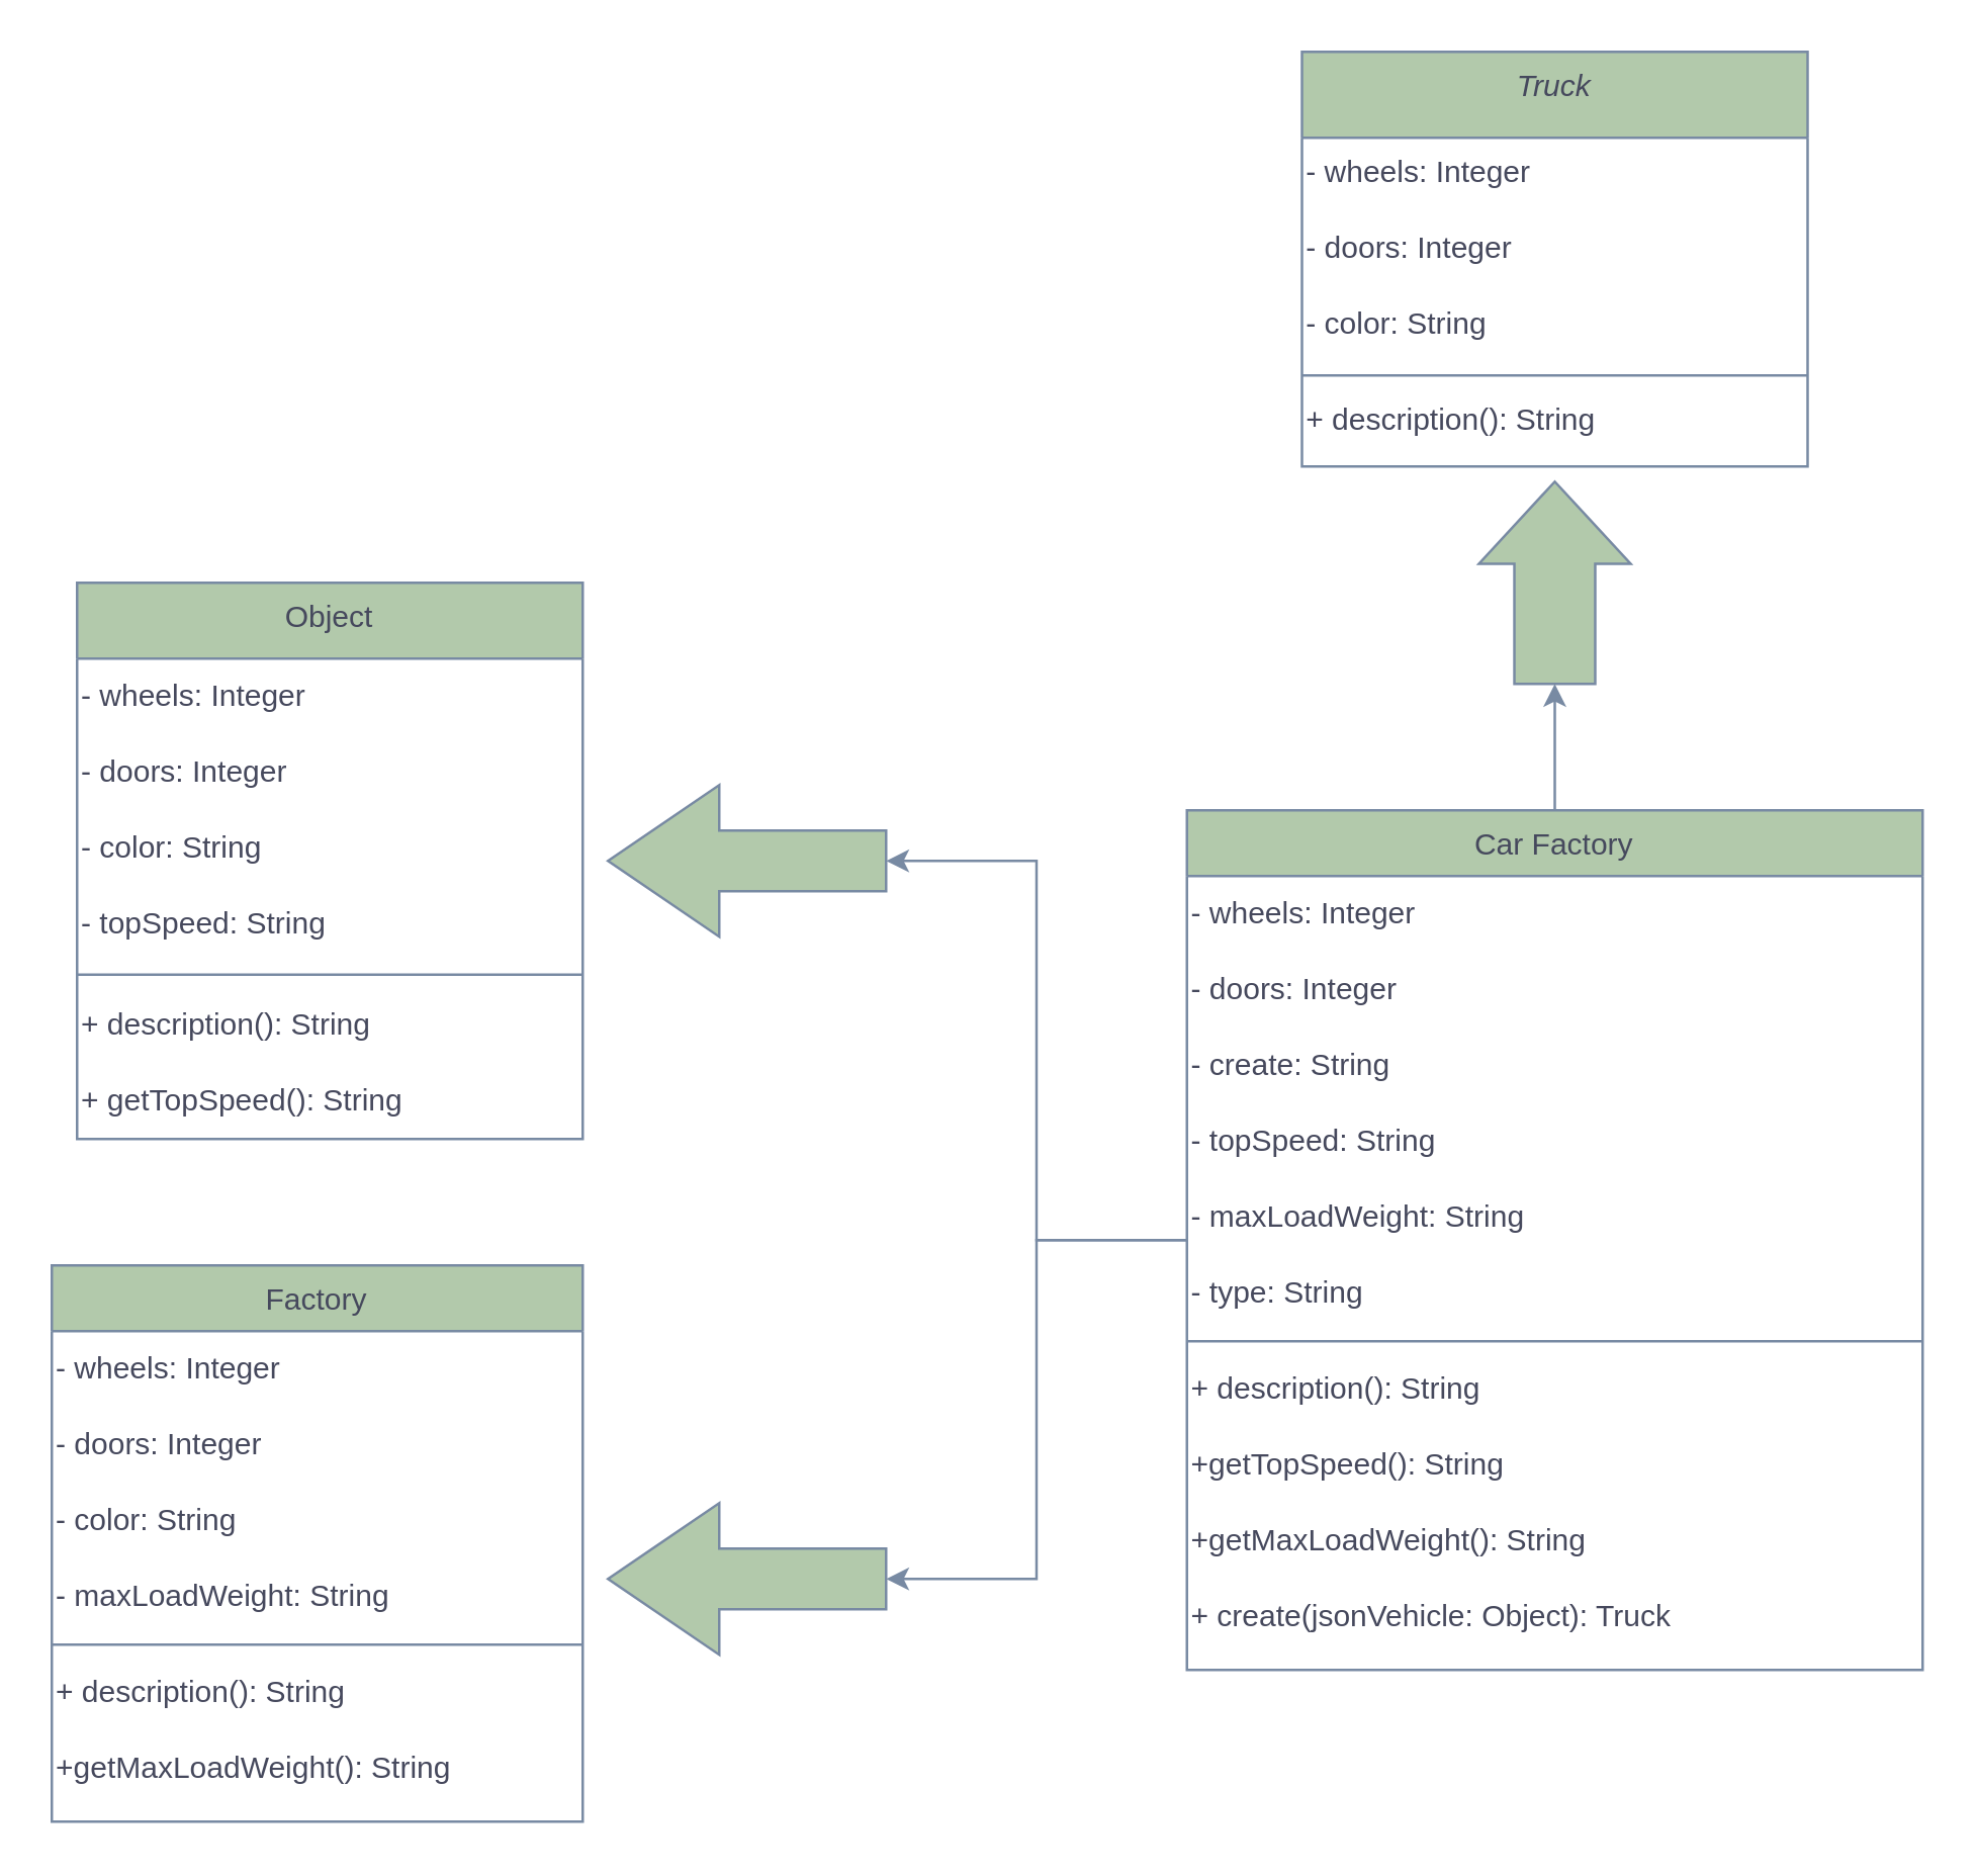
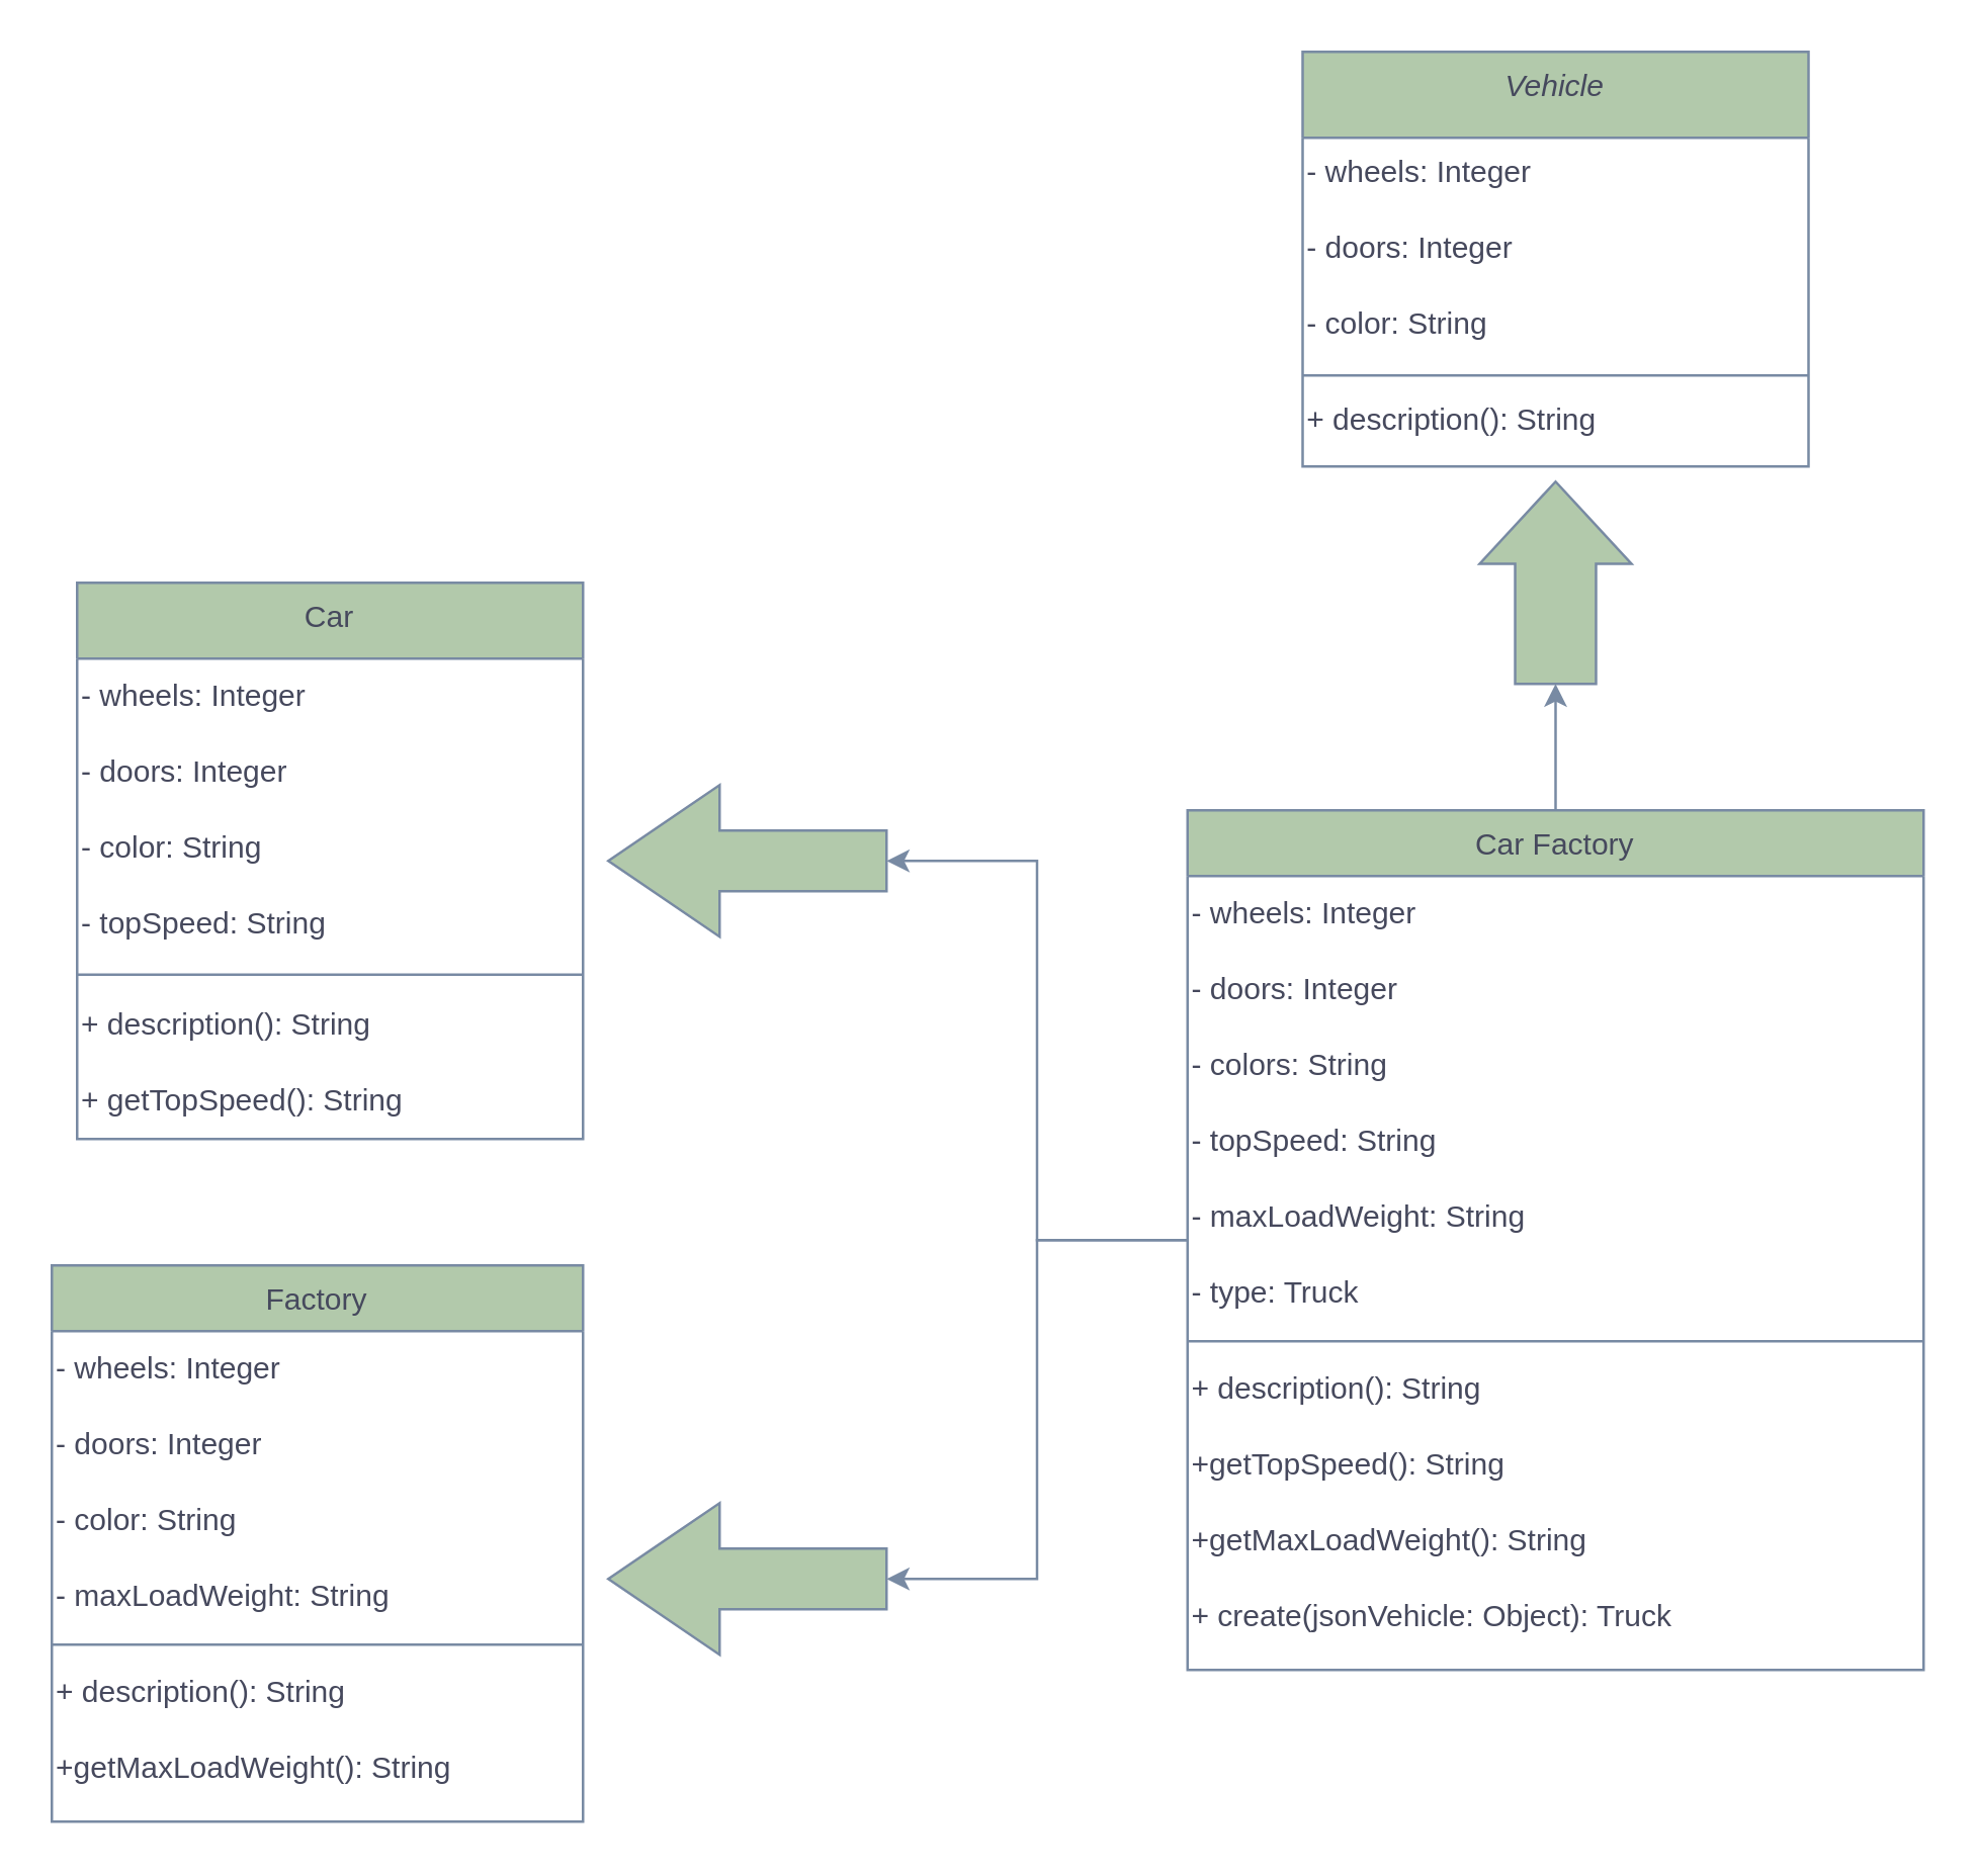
- <mxCell id="2" value="Truck" style="swimlane;fontStyle=2;align=center;verticalAlign=top;childLayout=stackLayout;horizontal=1;startSize=34;horizontalStack=0;resizeParent=1;resizeLast=0;collapsible=1;marginBottom=0;rounded=0;shadow=0;strokeWidth=1;labelBackgroundColor=none;fillColor=#B2C9AB;strokeColor=#788AA3;fontColor=#46495D;" parent="1" vertex="1"><mxGeometry x="514.5" y="20" width="200" height="164" as="geometry"><mxRectangle x="230" y="140" width="160" height="26" as="alternateBounds" /></mxGeometry></mxCell>
+ <mxCell id="2" value="Vehicle" style="swimlane;fontStyle=2;align=center;verticalAlign=top;childLayout=stackLayout;horizontal=1;startSize=34;horizontalStack=0;resizeParent=1;resizeLast=0;collapsible=1;marginBottom=0;rounded=0;shadow=0;strokeWidth=1;labelBackgroundColor=none;fillColor=#B2C9AB;strokeColor=#788AA3;fontColor=#46495D;" parent="1" vertex="1"><mxGeometry x="514.5" y="20" width="200" height="164" as="geometry"><mxRectangle x="230" y="140" width="160" height="26" as="alternateBounds" /></mxGeometry></mxCell>
- <mxCell id="8" value="Object" style="swimlane;fontStyle=0;align=center;verticalAlign=top;childLayout=stackLayout;horizontal=1;startSize=30;horizontalStack=0;resizeParent=1;resizeLast=0;collapsible=1;marginBottom=0;rounded=0;shadow=0;strokeWidth=1;labelBackgroundColor=none;fillColor=#B2C9AB;strokeColor=#788AA3;fontColor=#46495D;" parent="1" vertex="1"><mxGeometry x="30" y="230" width="200" height="220" as="geometry"><mxRectangle x="130" y="380" width="160" height="26" as="alternateBounds" /></mxGeometry></mxCell>
+ <mxCell id="8" value="Car" style="swimlane;fontStyle=0;align=center;verticalAlign=top;childLayout=stackLayout;horizontal=1;startSize=30;horizontalStack=0;resizeParent=1;resizeLast=0;collapsible=1;marginBottom=0;rounded=0;shadow=0;strokeWidth=1;labelBackgroundColor=none;fillColor=#B2C9AB;strokeColor=#788AA3;fontColor=#46495D;" parent="1" vertex="1"><mxGeometry x="30" y="230" width="200" height="220" as="geometry"><mxRectangle x="130" y="380" width="160" height="26" as="alternateBounds" /></mxGeometry></mxCell>
- <mxCell id="28" value="- create: String" style="text;html=1;align=left;verticalAlign=middle;resizable=0;points=[];autosize=1;strokeColor=none;fillColor=none;fontColor=#46495D;" vertex="1" parent="25"><mxGeometry y="86" width="291" height="30" as="geometry" /></mxCell>
+ <mxCell id="28" value="- colors: String" style="text;html=1;align=left;verticalAlign=middle;resizable=0;points=[];autosize=1;strokeColor=none;fillColor=none;fontColor=#46495D;" vertex="1" parent="25"><mxGeometry y="86" width="291" height="30" as="geometry" /></mxCell>
- <mxCell id="31" value="- type: String" style="text;html=1;align=left;verticalAlign=middle;resizable=0;points=[];autosize=1;strokeColor=none;fillColor=none;fontColor=#46495D;" vertex="1" parent="25"><mxGeometry y="176" width="291" height="30" as="geometry" /></mxCell>
+ <mxCell id="31" value="- type: Truck" style="text;html=1;align=left;verticalAlign=middle;resizable=0;points=[];autosize=1;strokeColor=none;fillColor=none;fontColor=#46495D;" vertex="1" parent="25"><mxGeometry y="176" width="291" height="30" as="geometry" /></mxCell>
